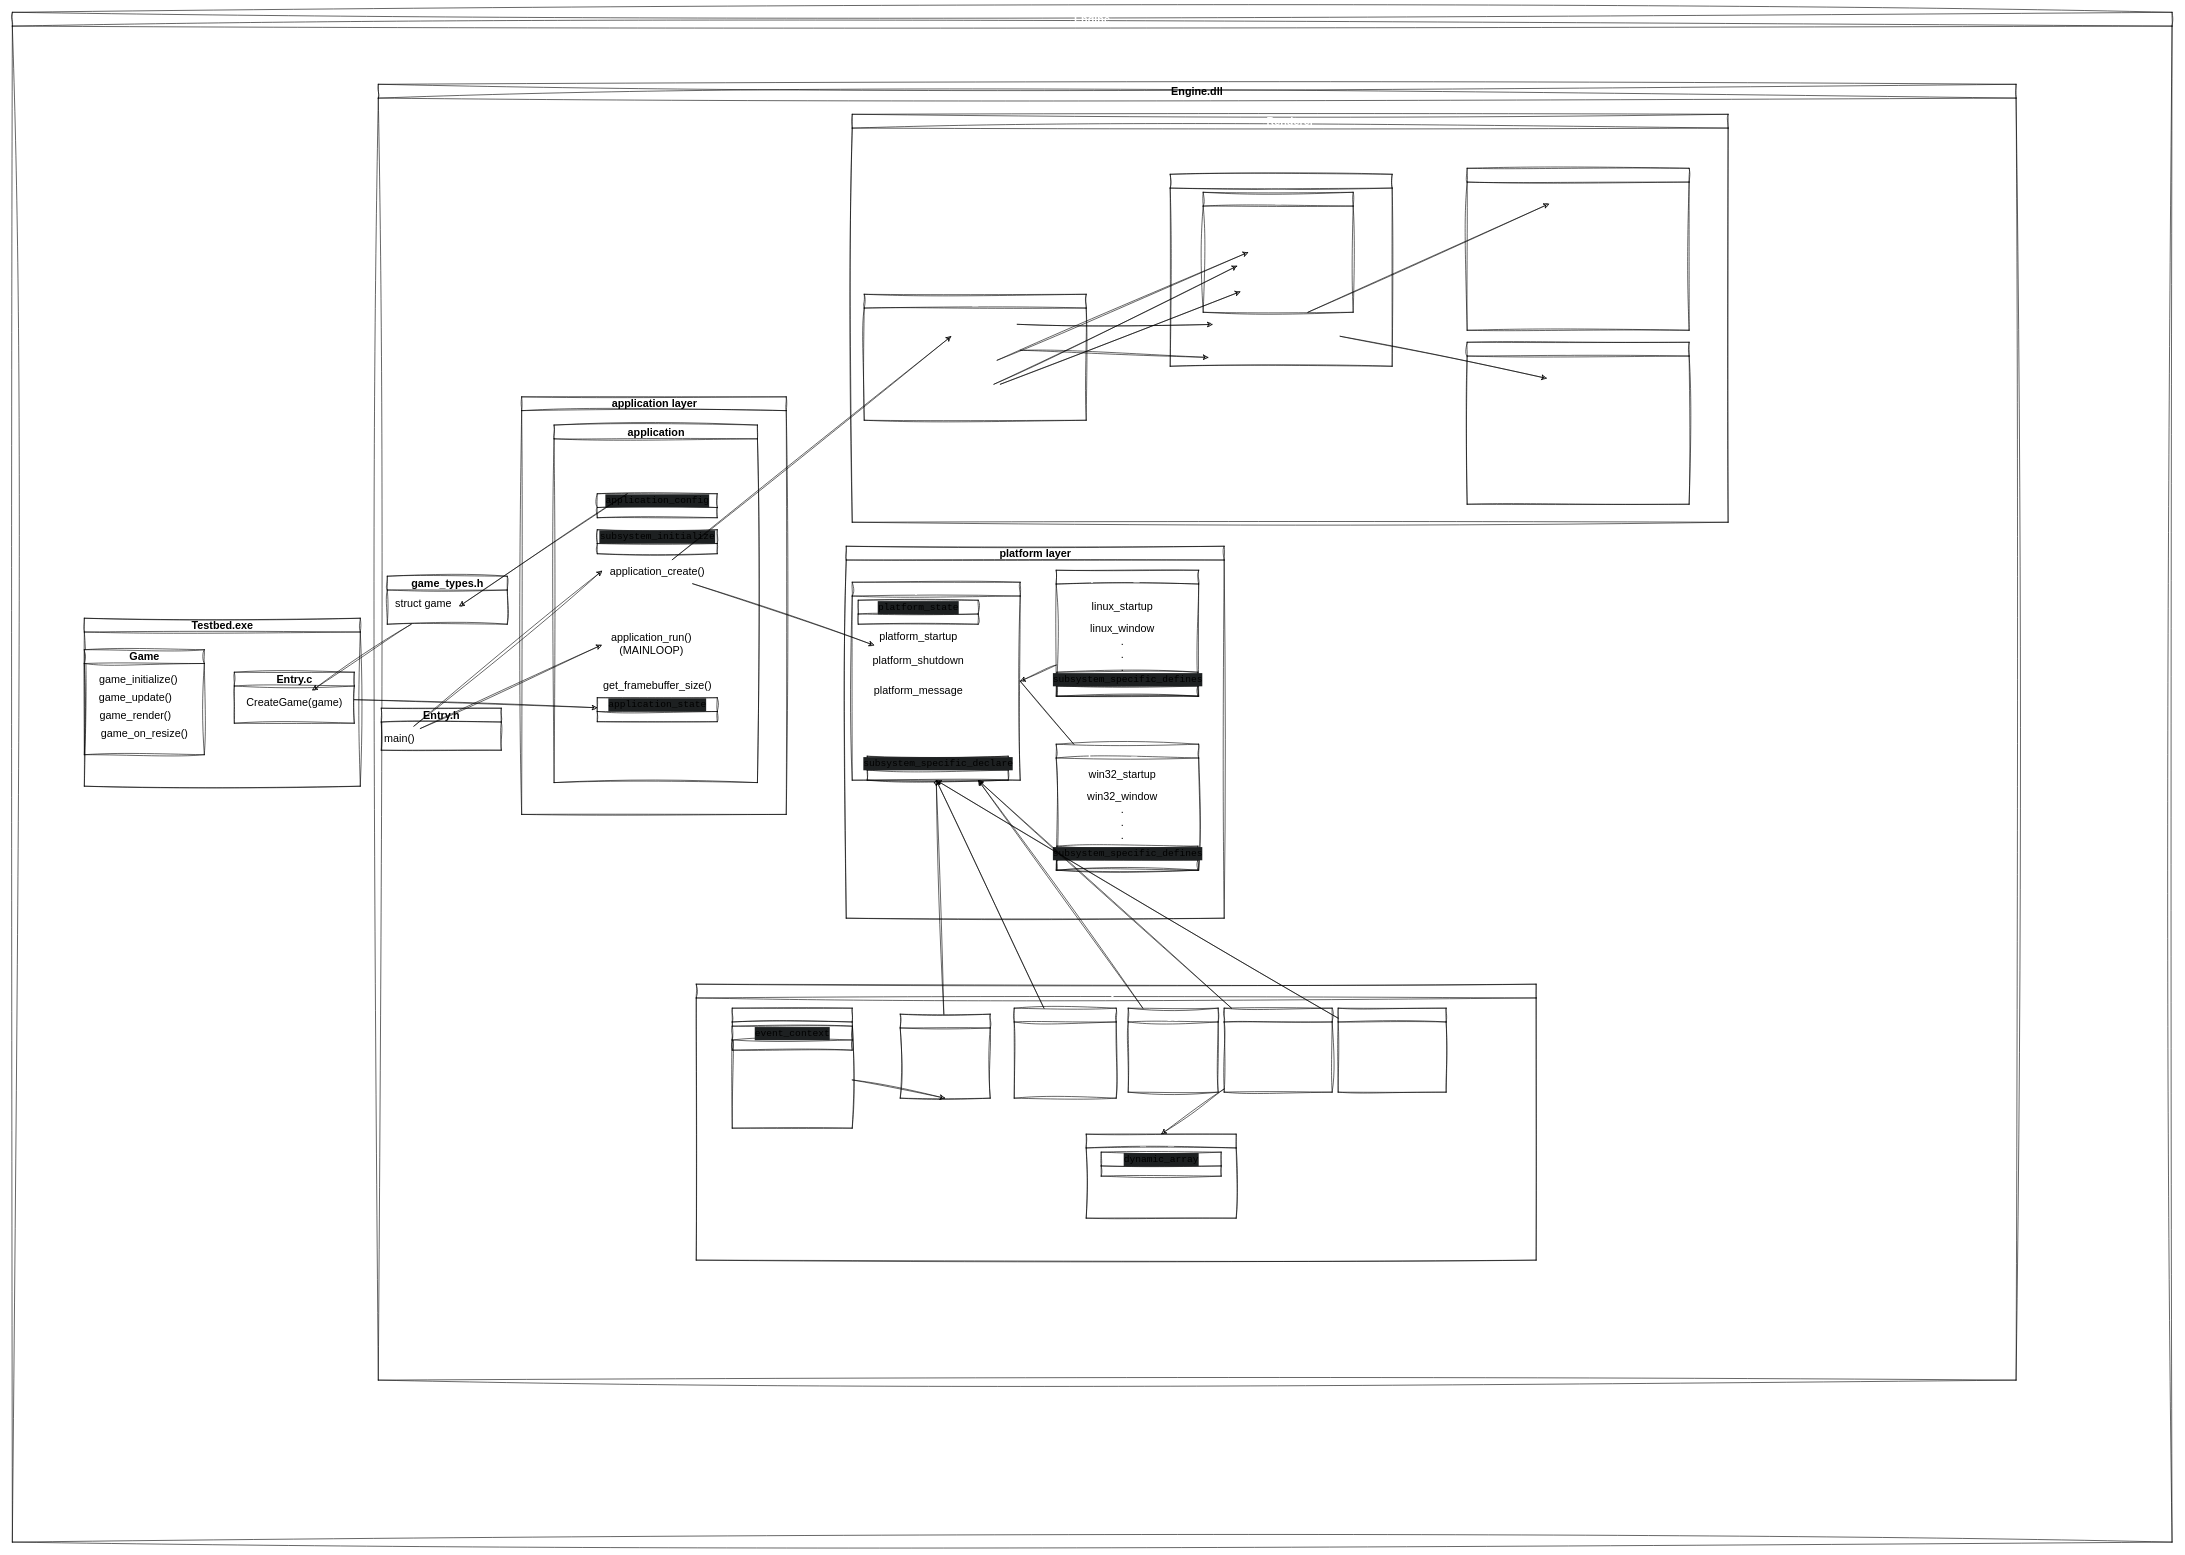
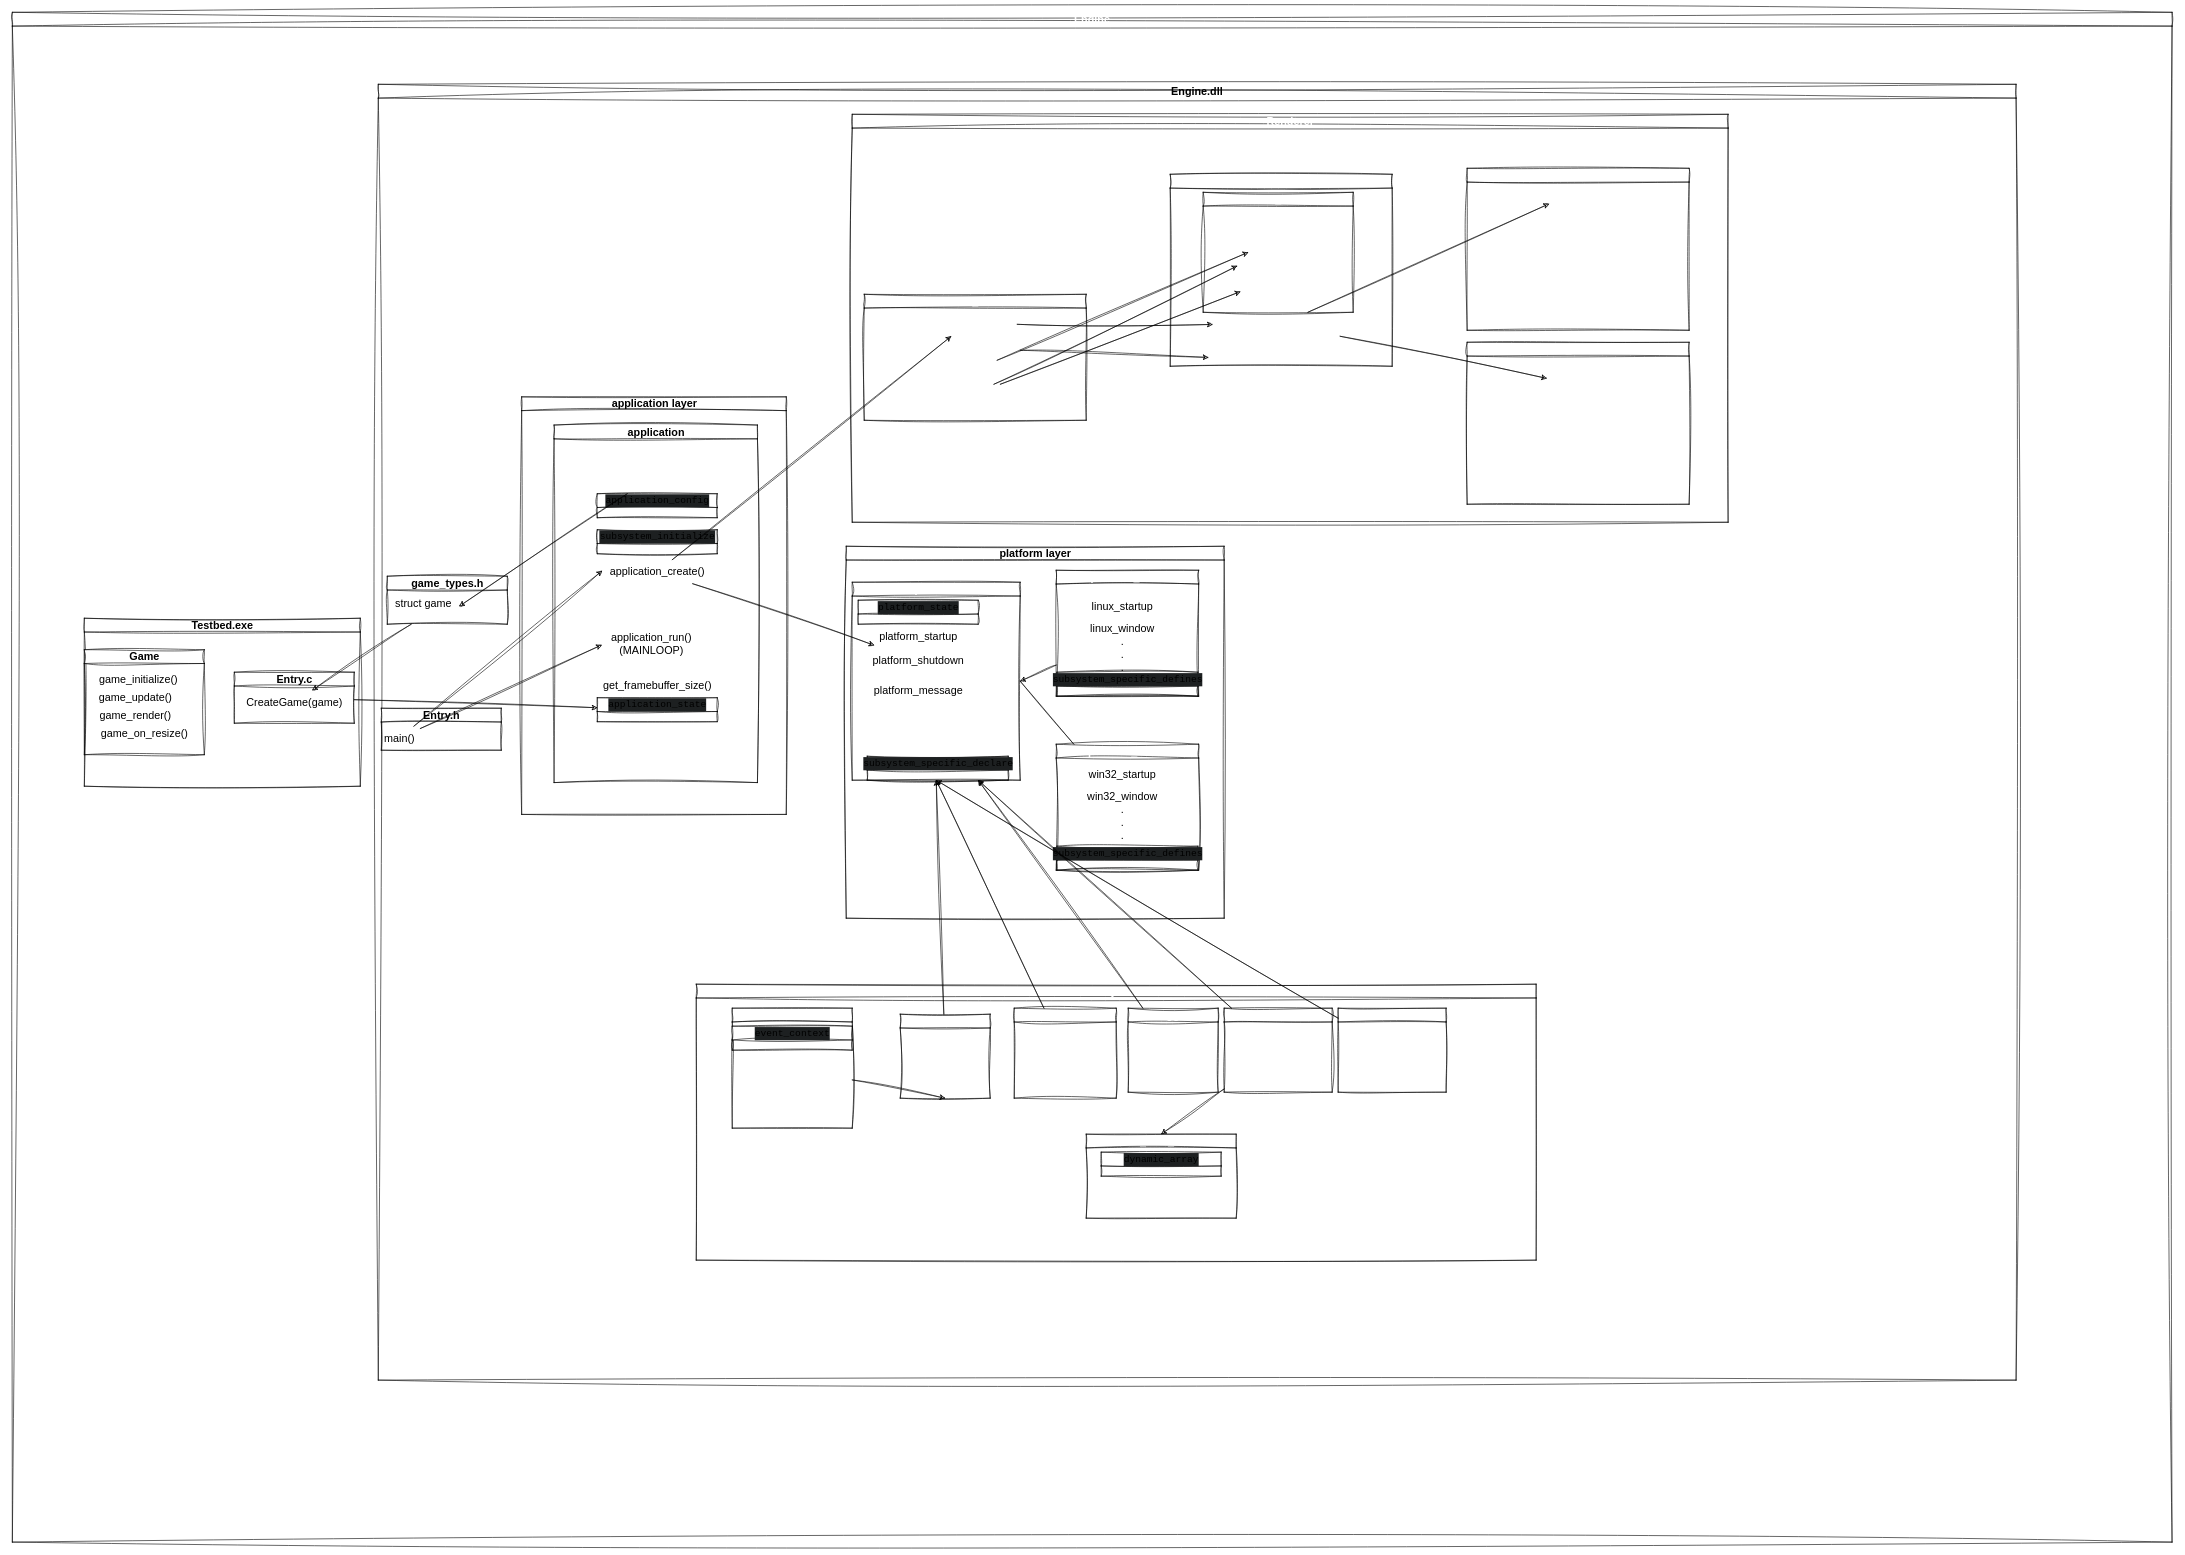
- <mxCell id="109" style="edgeStyle=none;html=1;fontSize=18;fontColor=#FFFFFF;entryX=0.5;entryY=1;entryDx=0;entryDy=0;sketch=1;curveFitting=1;jiggle=2;endArrow=diamond;" edge="1" parent="13" source="101" target="27"><mxGeometry relative="1" as="geometry"><mxPoint x="1920" y="1310" as="targetPoint" /></mxGeometry></mxCell>
+ <mxCell id="109" style="edgeStyle=none;html=1;fontSize=18;fontColor=#FFFFFF;entryX=0.5;entryY=1;entryDx=0;entryDy=0;sketch=1;curveFitting=1;jiggle=2;" edge="1" parent="13" source="101" target="27"><mxGeometry relative="1" as="geometry"><mxPoint x="1920" y="1310" as="targetPoint" /></mxGeometry></mxCell>
